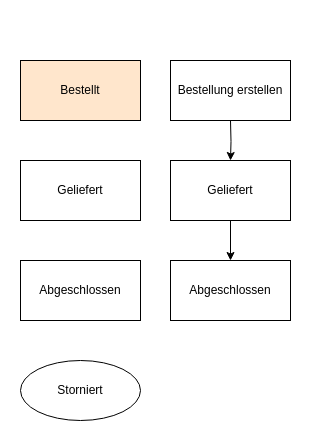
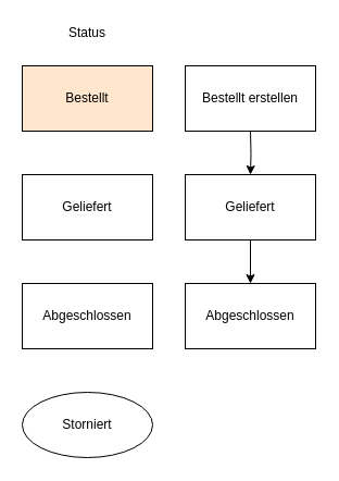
+ <mxCell id="5" value="Status" style="text;html=1;strokeColor=none;fillColor=none;align=center;verticalAlign=middle;whiteSpace=wrap;rounded=0;" vertex="1" parent="1"><mxGeometry x="60" y="20" width="40" height="20" as="geometry" /></mxCell>
- <mxCell id="2" value="Bestellung erstellen" style="rounded=0;whiteSpace=wrap;html=1;" vertex="1" parent="1"><mxGeometry x="170" y="60" width="120" height="60" as="geometry" /></mxCell>
+ <mxCell id="2" value="Bestellt erstellen" style="rounded=0;whiteSpace=wrap;html=1;" vertex="1" parent="1"><mxGeometry x="170" y="60" width="120" height="60" as="geometry" /></mxCell>
